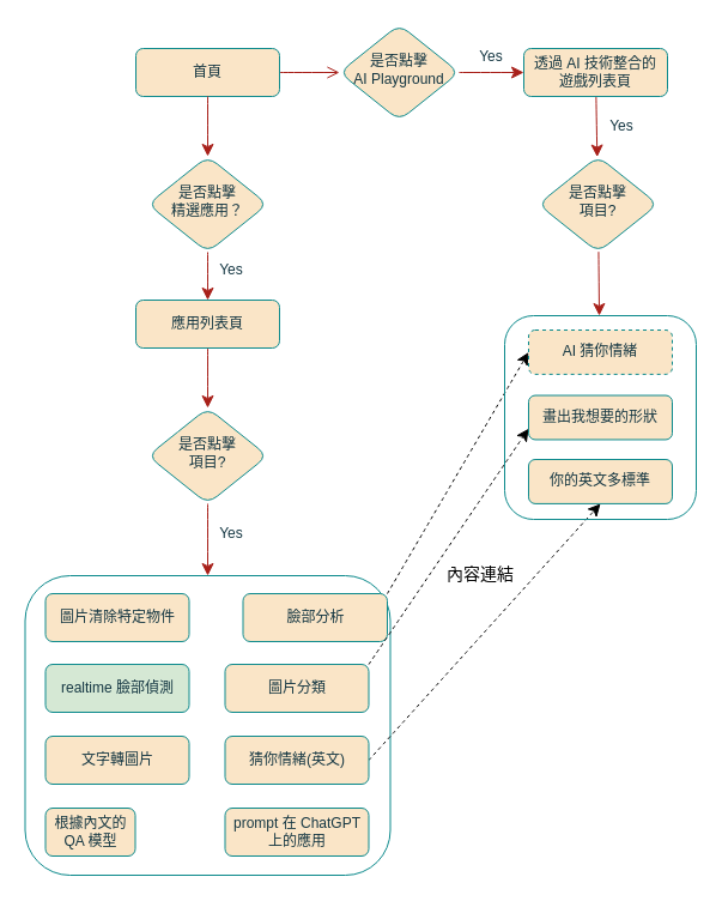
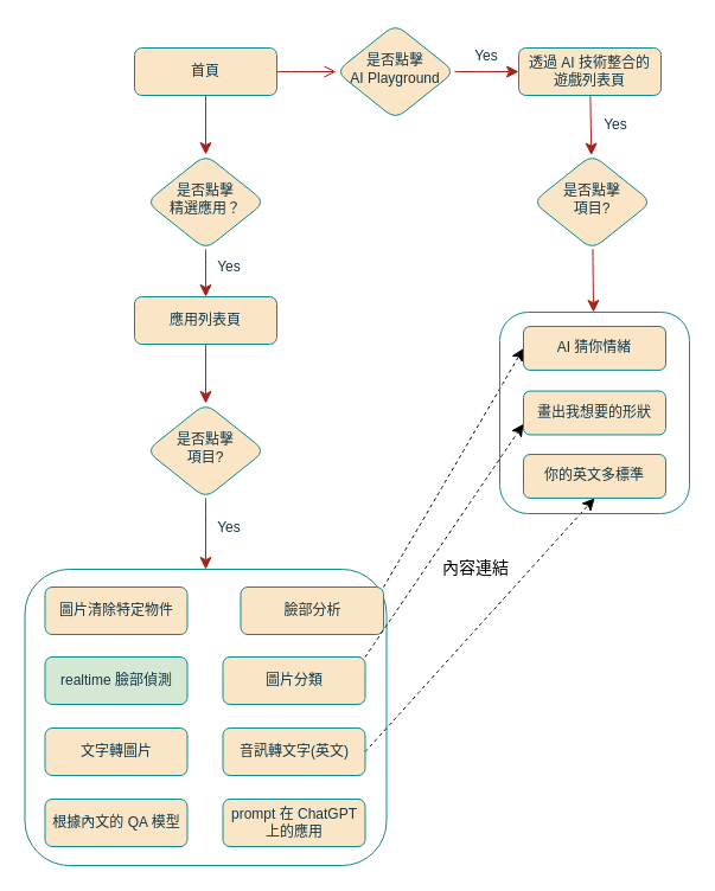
- <mxCell id="37" value="AI 猜你情緒" style="rounded=1;whiteSpace=wrap;html=1;fontSize=12;glass=0;strokeWidth=1;shadow=0;labelBackgroundColor=none;fillColor=#FAE5C7;strokeColor=#0F8B8D;fontColor=#143642;dashed=1;" vertex="1" parent="34"><mxGeometry x="20" y="11.995" width="120" height="36.923" as="geometry" /></mxCell>
+ <mxCell id="37" value="AI 猜你情緒" style="rounded=1;whiteSpace=wrap;html=1;fontSize=12;glass=0;strokeWidth=1;shadow=0;labelBackgroundColor=none;fillColor=#FAE5C7;strokeColor=#0F8B8D;fontColor=#143642;" vertex="1" parent="34"><mxGeometry x="20" y="11.995" width="120" height="36.923" as="geometry" /></mxCell>
- <mxCell id="25" value="猜你情緒(英文)" style="rounded=1;whiteSpace=wrap;html=1;fontSize=12;glass=0;strokeWidth=1;shadow=0;labelBackgroundColor=none;fillColor=#FAE5C7;strokeColor=#0F8B8D;fontColor=#143642;" vertex="1" parent="1"><mxGeometry x="187.5" y="614" width="120" height="40" as="geometry" /></mxCell>
+ <mxCell id="25" value="音訊轉文字(英文)" style="rounded=1;whiteSpace=wrap;html=1;fontSize=12;glass=0;strokeWidth=1;shadow=0;labelBackgroundColor=none;fillColor=#FAE5C7;strokeColor=#0F8B8D;fontColor=#143642;" vertex="1" parent="1"><mxGeometry x="187.5" y="614" width="120" height="40" as="geometry" /></mxCell>
- <mxCell id="29" value="根據內文的 QA 模型" style="rounded=1;whiteSpace=wrap;html=1;fontSize=12;glass=0;strokeWidth=1;shadow=0;labelBackgroundColor=none;fillColor=#FAE5C7;strokeColor=#0F8B8D;fontColor=#143642;" vertex="1" parent="1"><mxGeometry x="37.5" y="674" width="75" height="40" as="geometry" /></mxCell>
+ <mxCell id="29" value="根據內文的 QA 模型" style="rounded=1;whiteSpace=wrap;html=1;fontSize=12;glass=0;strokeWidth=1;shadow=0;labelBackgroundColor=none;fillColor=#FAE5C7;strokeColor=#0F8B8D;fontColor=#143642;" vertex="1" parent="1"><mxGeometry x="37.5" y="674" width="120" height="40" as="geometry" /></mxCell>
